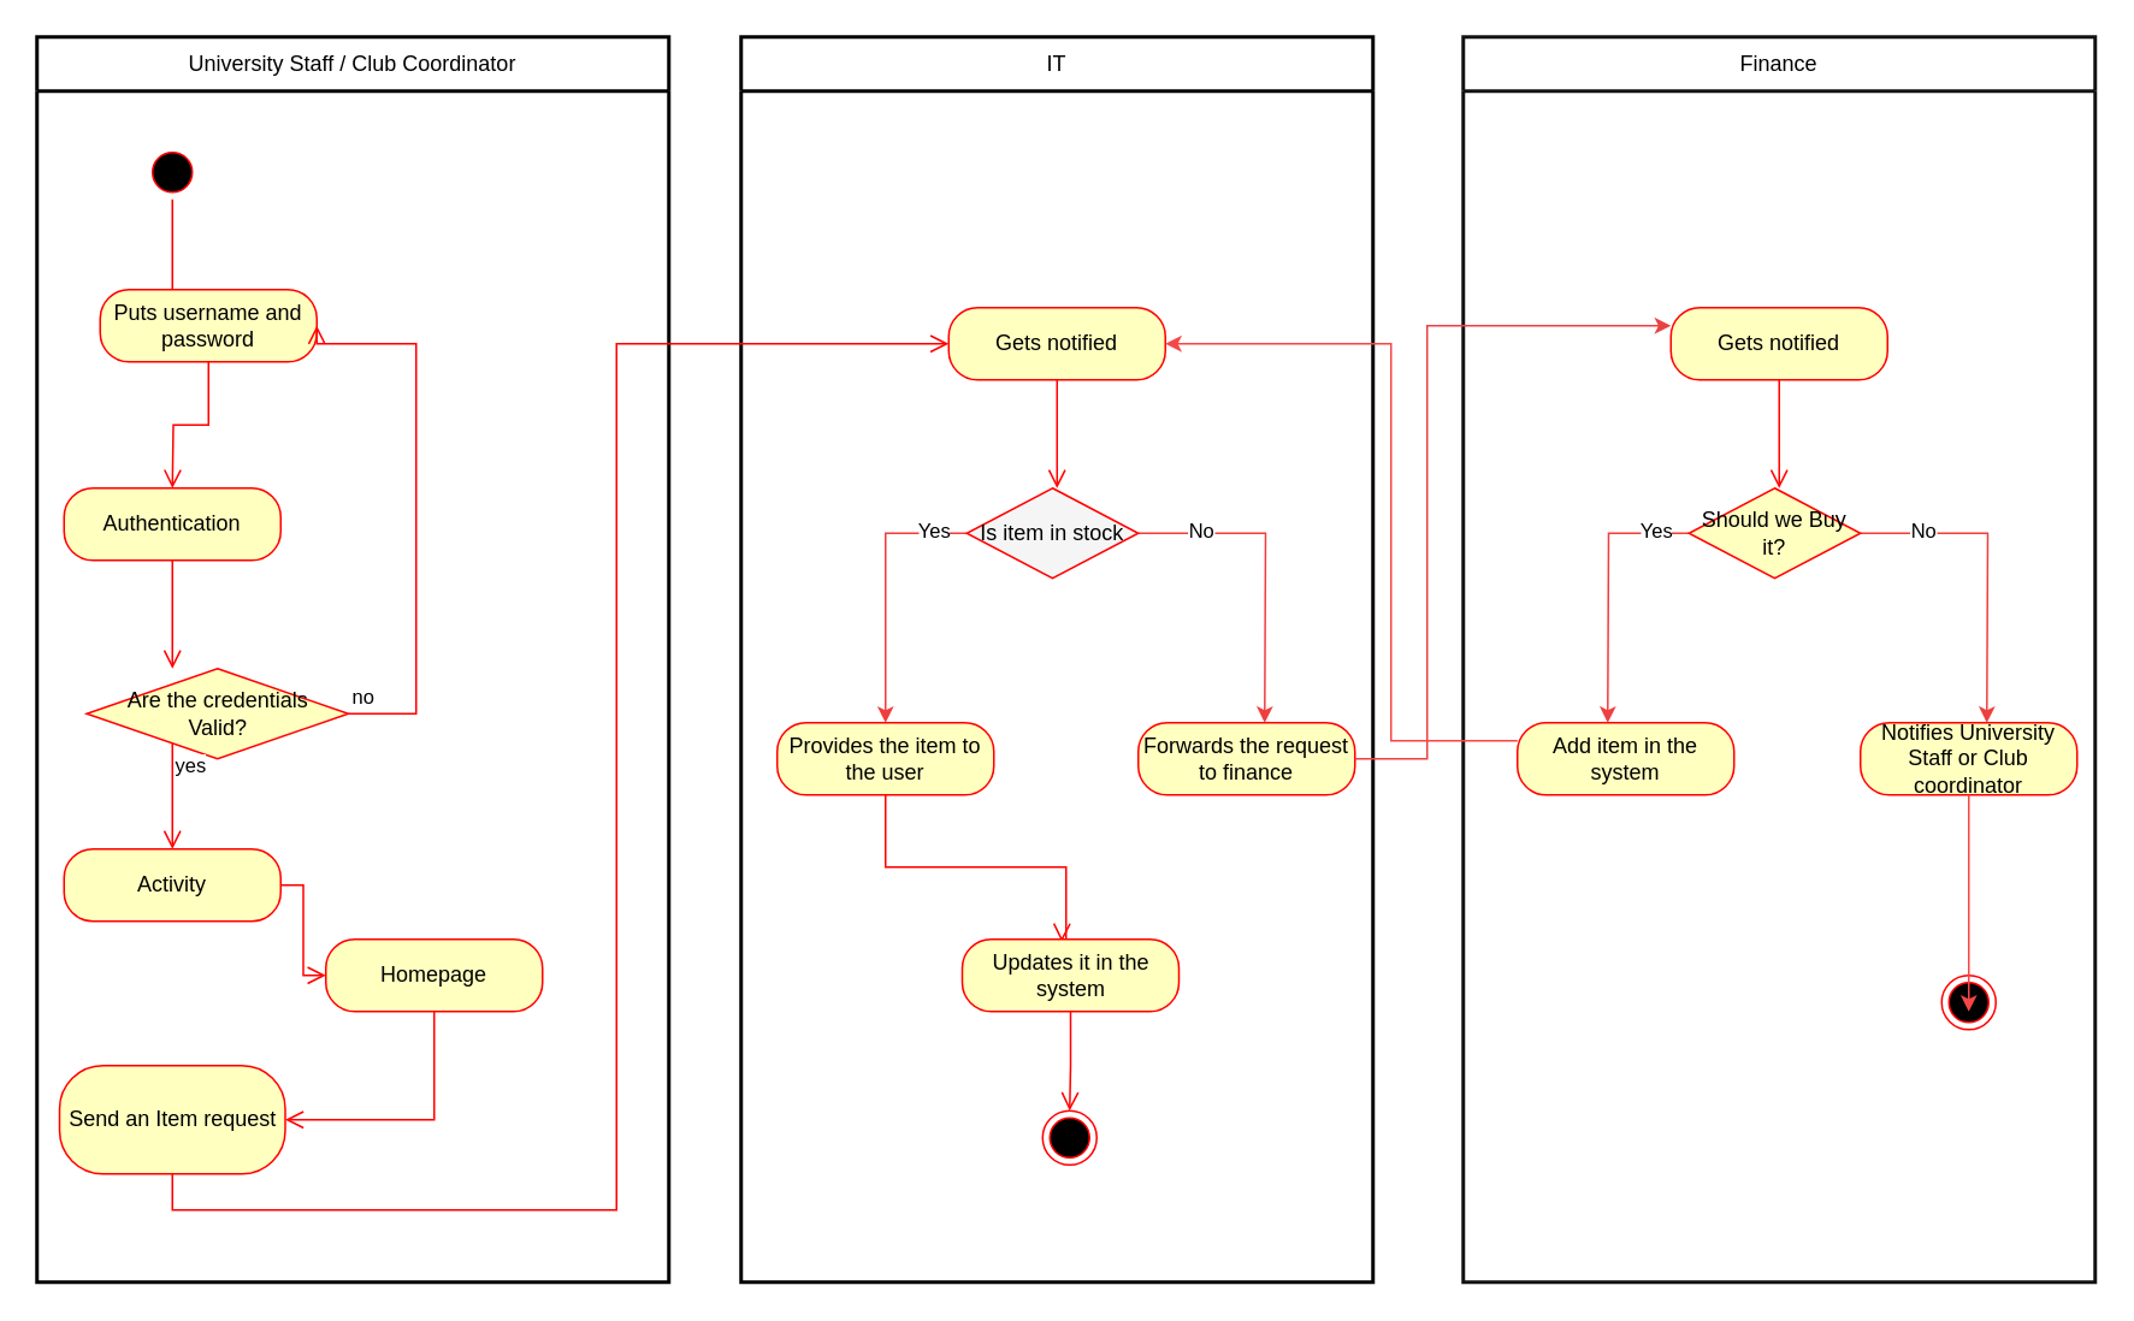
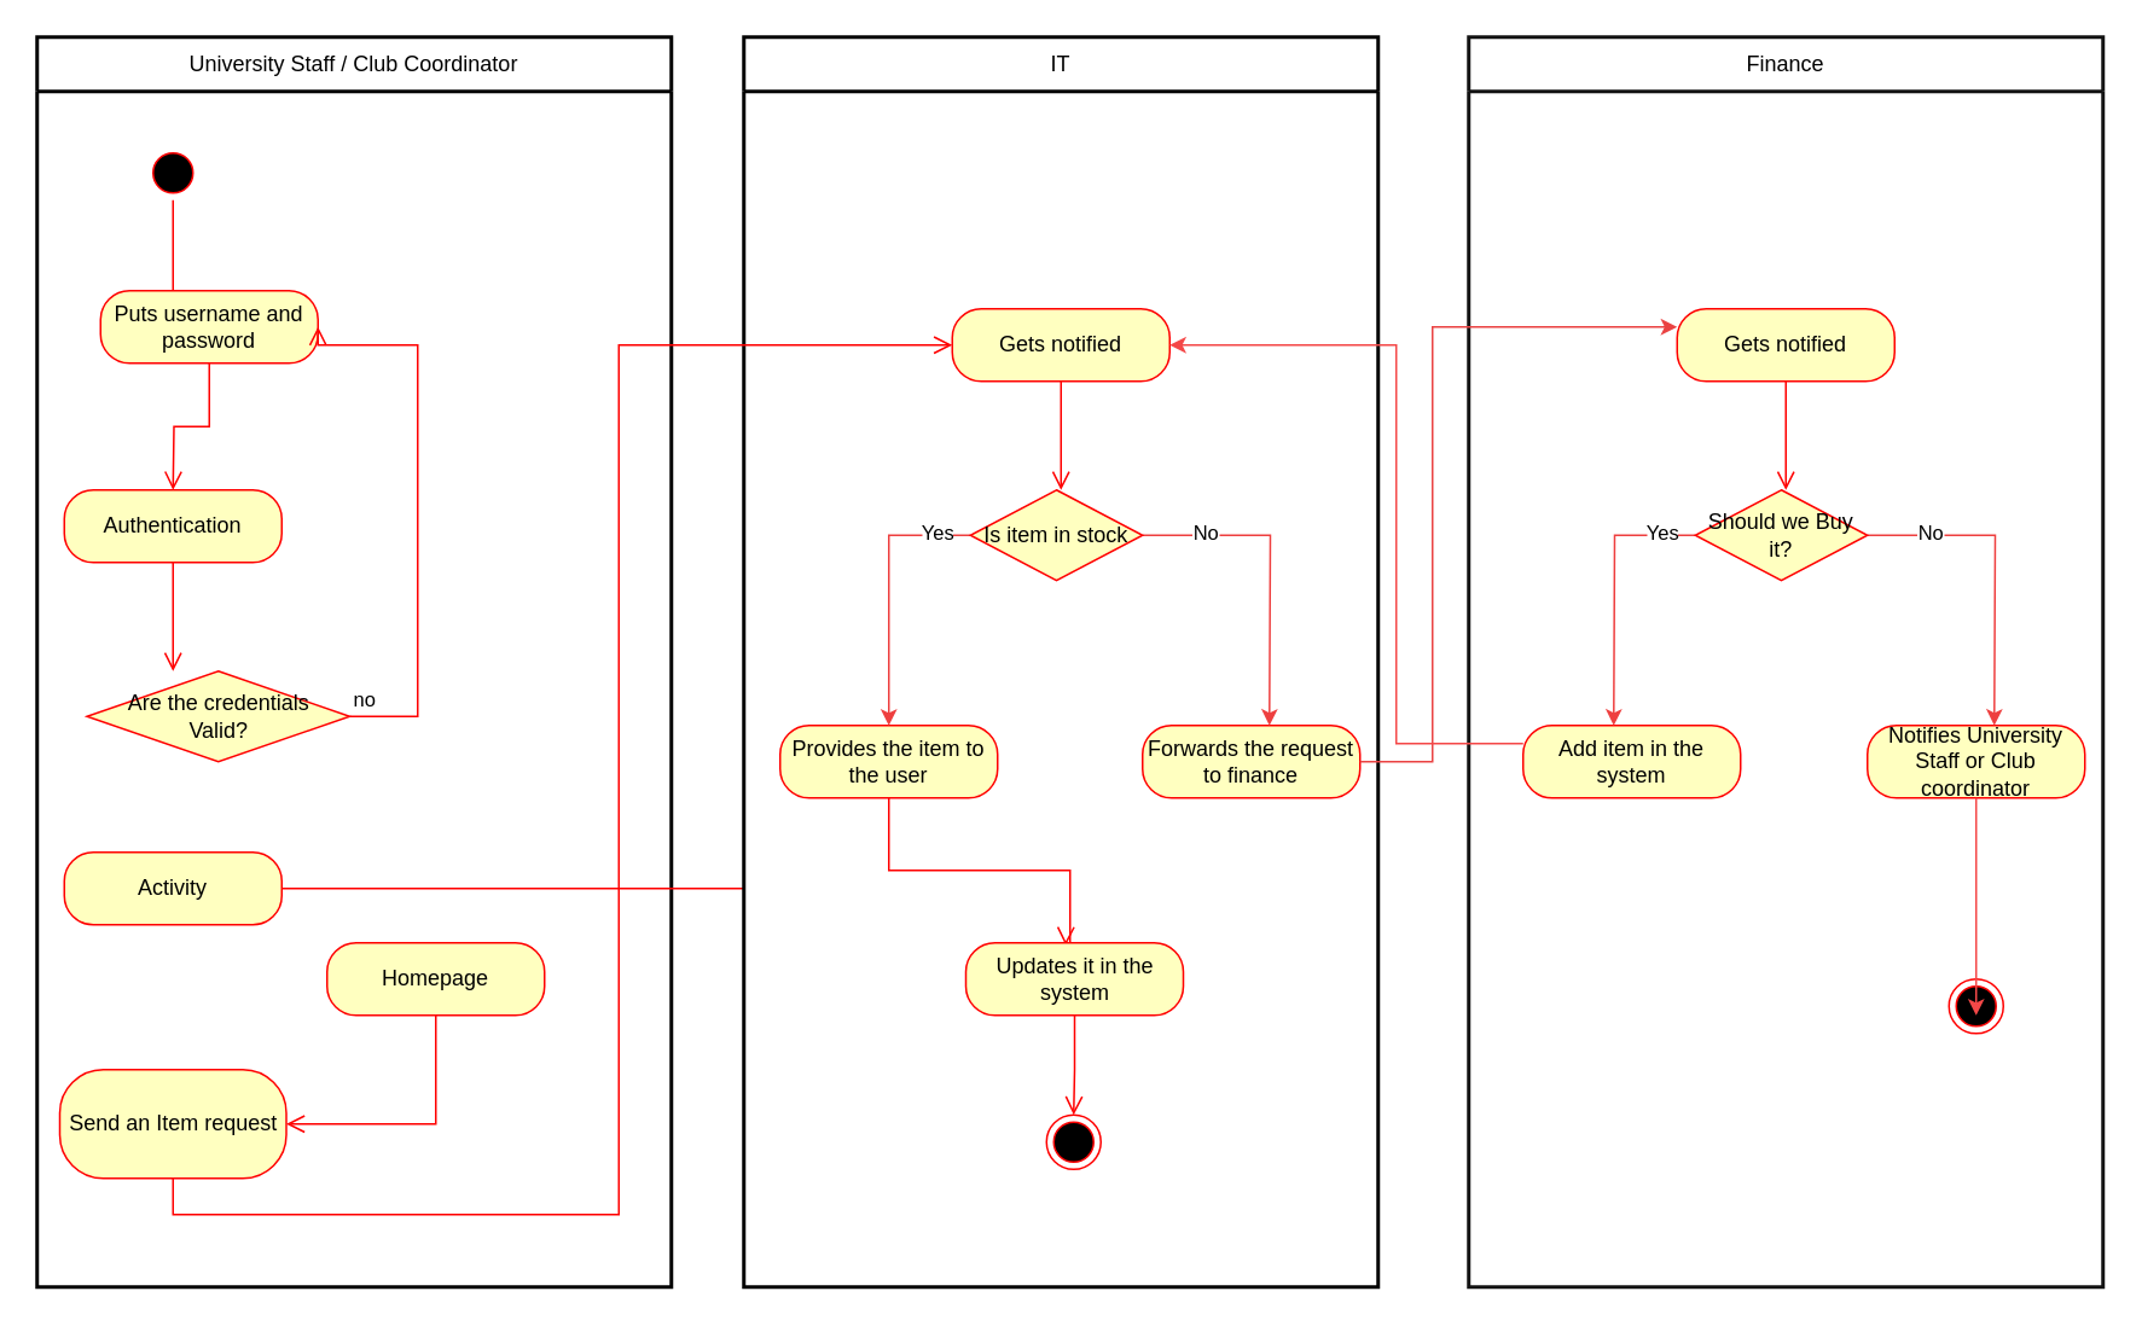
- <mxCell id="30" value="Is item in stock" style="rhombus;whiteSpace=wrap;html=1;fillColor=#f5f5f5;strokeColor=#ff0000;" vertex="1" parent="17"><mxGeometry x="125" y="250" width="95" height="50" as="geometry" /></mxCell>
+ <mxCell id="30" value="Is item in stock" style="rhombus;whiteSpace=wrap;html=1;fillColor=#ffffc0;strokeColor=#ff0000;" vertex="1" parent="17"><mxGeometry x="125" y="250" width="95" height="50" as="geometry" /></mxCell>
- <mxCell id="11" value="yes" style="edgeStyle=orthogonalEdgeStyle;html=1;align=left;verticalAlign=top;endArrow=open;endSize=8;strokeColor=#ff0000;rounded=0;entryX=0.5;entryY=0;entryDx=0;entryDy=0;" parent="2" source="9" target="12" edge="1"><mxGeometry x="-1" relative="1" as="geometry"><mxPoint x="80" y="450" as="targetPoint" /><Array as="points"><mxPoint x="75" y="440" /><mxPoint x="75" y="440" /></Array></mxGeometry></mxCell>
- <mxCell id="13" value="" style="edgeStyle=orthogonalEdgeStyle;html=1;verticalAlign=bottom;endArrow=open;endSize=8;strokeColor=#ff0000;rounded=0;entryX=0;entryY=0.5;entryDx=0;entryDy=0;" parent="2" source="12" target="14" edge="1"><mxGeometry relative="1" as="geometry"><mxPoint x="75" y="550" as="targetPoint" /></mxGeometry></mxCell>
+ <mxCell id="13" value="" style="edgeStyle=orthogonalEdgeStyle;html=1;verticalAlign=bottom;endArrow=open;endSize=8;strokeColor=#ff0000;rounded=0;" parent="2" source="12" target="20" edge="1"><mxGeometry relative="1" as="geometry"><mxPoint x="75" y="550" as="targetPoint" /></mxGeometry></mxCell>
